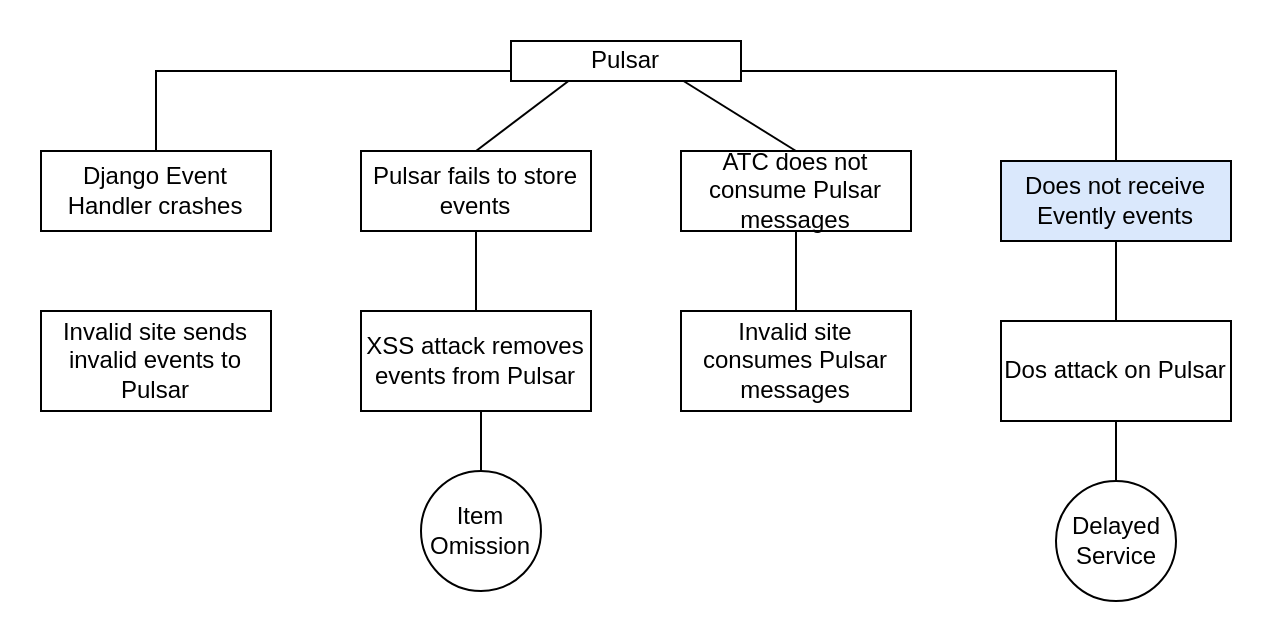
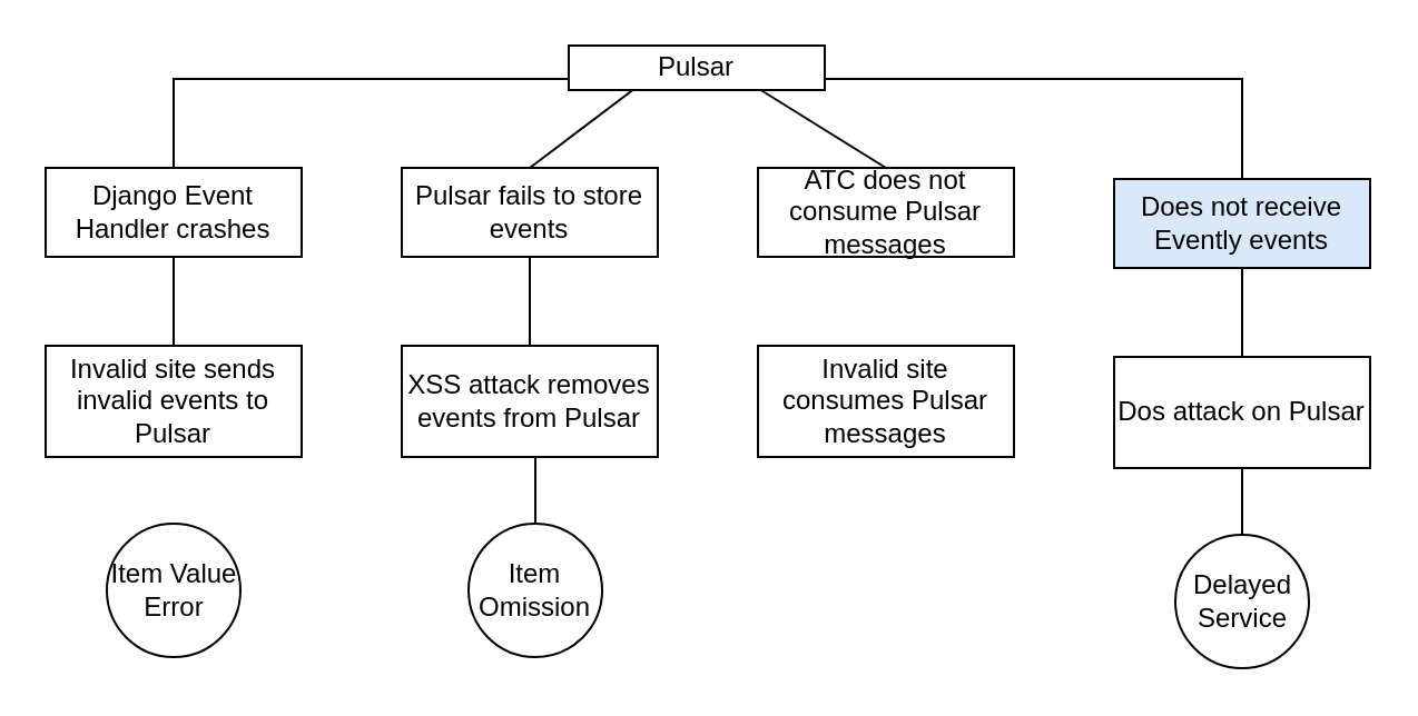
+ <mxCell id="10" style="edgeStyle=orthogonalEdgeStyle;rounded=0;orthogonalLoop=1;jettySize=auto;html=1;exitX=0.5;exitY=0;exitDx=0;exitDy=0;entryX=0.5;entryY=1;entryDx=0;entryDy=0;endArrow=none;endFill=0;" edge="1" parent="1" source="11" target="9"><mxGeometry relative="1" as="geometry" /></mxCell>
- <mxCell id="5" style="edgeStyle=orthogonalEdgeStyle;rounded=0;orthogonalLoop=1;jettySize=auto;html=1;exitX=0.5;exitY=1;exitDx=0;exitDy=0;entryX=0.5;entryY=0;entryDx=0;entryDy=0;endArrow=none;endFill=0;" edge="1" parent="1" source="6" target="7"><mxGeometry relative="1" as="geometry" /></mxCell>
+ <mxCell id="12" value="Item Value Error" style="ellipse;whiteSpace=wrap;html=1;aspect=fixed;" vertex="1" parent="1"><mxGeometry x="47.5" y="235" width="60" height="60" as="geometry" /></mxCell>
